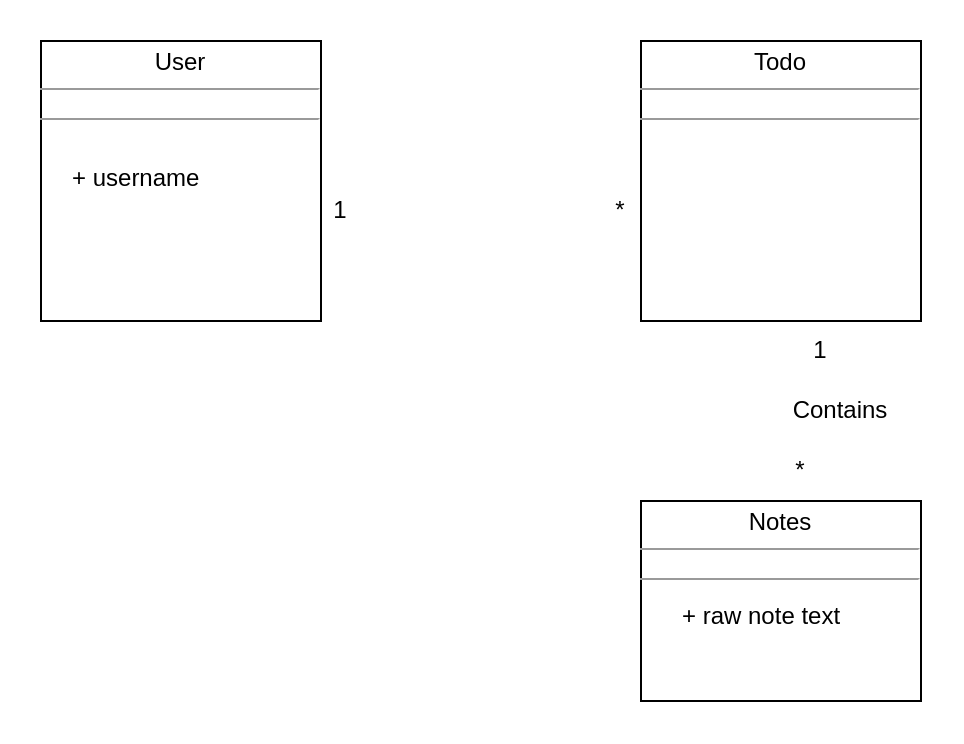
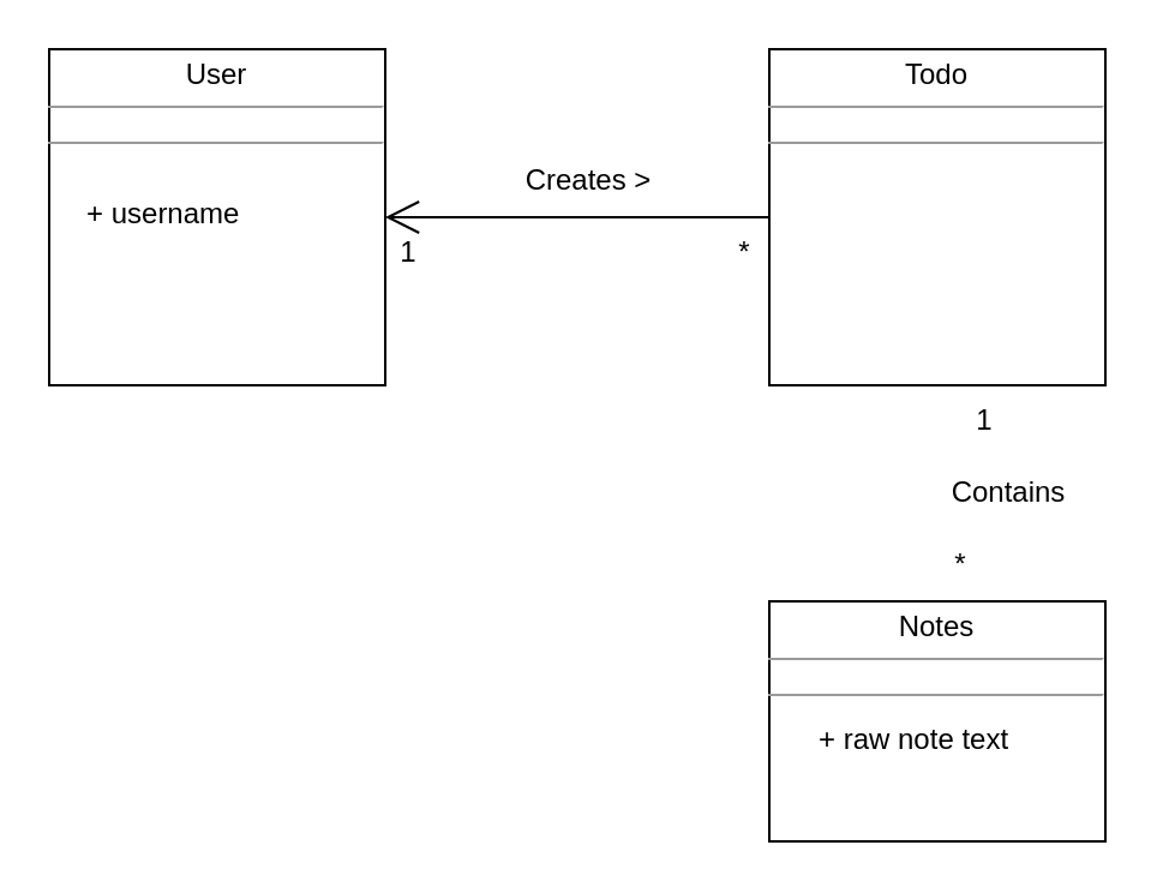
+ <mxCell id="4" value="&lt;div&gt;Creates &amp;gt;&lt;/div&gt;" style="text;html=1;strokeColor=none;fillColor=none;align=center;verticalAlign=middle;whiteSpace=wrap;rounded=0;" vertex="1" parent="1"><mxGeometry x="190" y="60" width="110" height="30" as="geometry" /></mxCell>
+ <mxCell id="5" value="" style="endArrow=open;endFill=1;endSize=12;html=1;rounded=0;entryX=1;entryY=0.5;entryDx=0;entryDy=0;exitX=0;exitY=0.5;exitDx=0;exitDy=0;" edge="1" parent="1" source="3" target="2"><mxGeometry width="160" relative="1" as="geometry"><mxPoint x="240" y="150" as="sourcePoint" /><mxPoint x="400" y="150" as="targetPoint" /></mxGeometry></mxCell>
